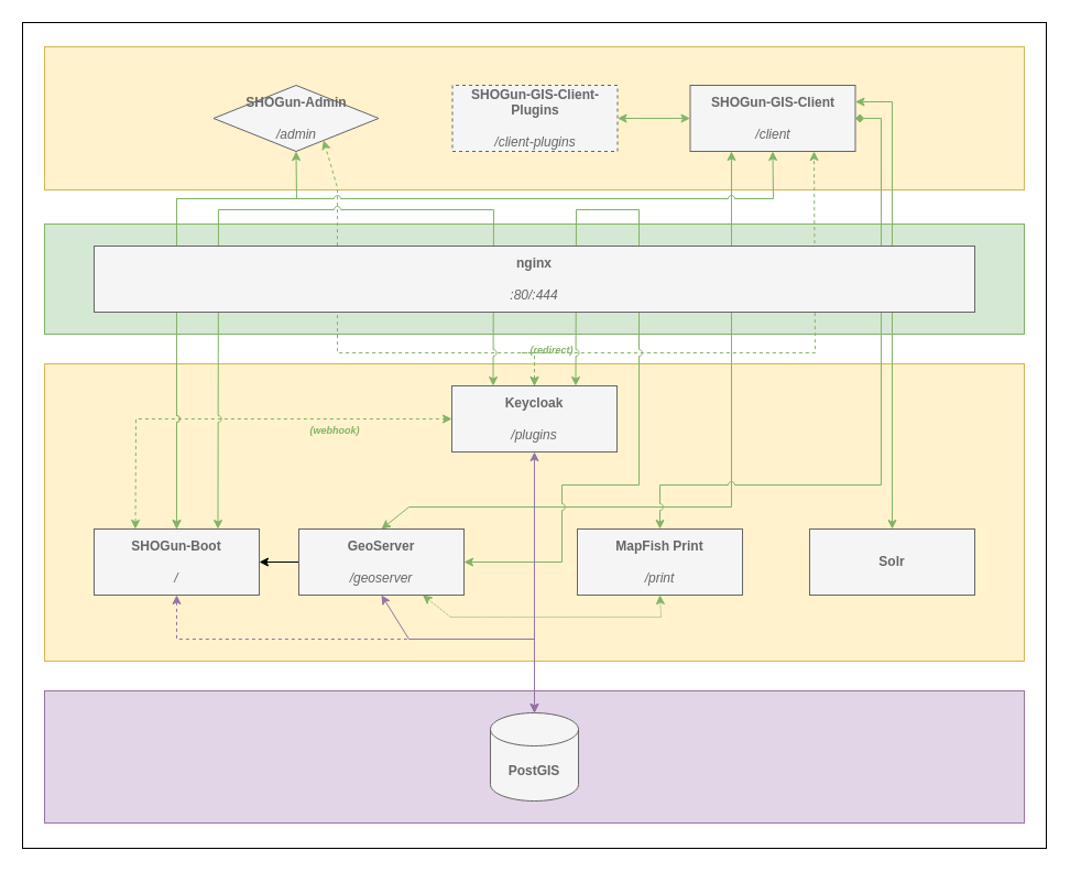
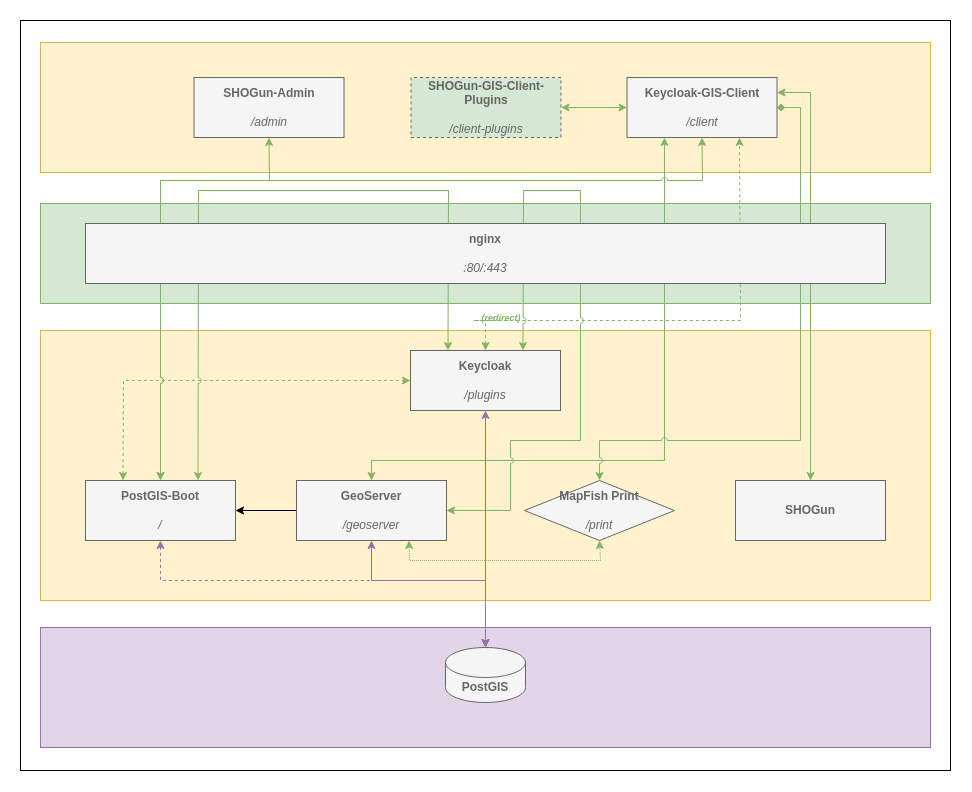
- <mxCell id="30" value="&lt;font color=&quot;#666666&quot;&gt;&lt;b&gt;SHOGun-Admin&lt;/b&gt;&lt;br&gt;&lt;br&gt;&lt;i&gt;/admin&lt;/i&gt;&lt;/font&gt;" style="rhombus;whiteSpace=wrap;html=1;fillColor=#f5f5f5;fontColor=#333333;strokeColor=#666666;flipH=1;" parent="29" vertex="1"><mxGeometry width="150" height="60" as="geometry" /></mxCell>
+ <mxCell id="30" value="&lt;font color=&quot;#666666&quot;&gt;&lt;b&gt;SHOGun-Admin&lt;/b&gt;&lt;br&gt;&lt;br&gt;&lt;i&gt;/admin&lt;/i&gt;&lt;/font&gt;" style="rounded=0;whiteSpace=wrap;html=1;fillColor=#f5f5f5;fontColor=#333333;strokeColor=#666666;flipH=1;" parent="29" vertex="1"><mxGeometry width="150" height="60" as="geometry" /></mxCell>
- <mxCell id="32" value="&lt;font color=&quot;#666666&quot;&gt;&lt;b&gt;SHOGun-GIS-Client-Plugins&lt;br&gt;&lt;/b&gt;&lt;br&gt;&lt;i&gt;/client-plugins&lt;/i&gt;&lt;/font&gt;" style="rounded=0;whiteSpace=wrap;html=1;fillColor=#f5f5f5;fontColor=#333333;strokeColor=#666666;flipH=1;dashed=1;" parent="29" vertex="1"><mxGeometry x="217" width="150" height="60" as="geometry" /></mxCell>
+ <mxCell id="32" value="&lt;font color=&quot;#666666&quot;&gt;&lt;b&gt;SHOGun-GIS-Client-Plugins&lt;br&gt;&lt;/b&gt;&lt;br&gt;&lt;i&gt;/client-plugins&lt;/i&gt;&lt;/font&gt;" style="rounded=0;whiteSpace=wrap;html=1;fillColor=#d5e8d4;fontColor=#333333;strokeColor=#666666;flipH=1;dashed=1;" parent="29" vertex="1"><mxGeometry x="217" width="150" height="60" as="geometry" /></mxCell>
- <mxCell id="31" value="&lt;font color=&quot;#666666&quot;&gt;&lt;b&gt;SHOGun-GIS-Client&lt;br&gt;&lt;/b&gt;&lt;br&gt;&lt;i&gt;/client&lt;/i&gt;&lt;/font&gt;" style="rounded=0;whiteSpace=wrap;html=1;fillColor=#f5f5f5;fontColor=#333333;strokeColor=#666666;flipH=1;" parent="29" vertex="1"><mxGeometry x="433" width="150" height="60" as="geometry" /></mxCell>
+ <mxCell id="31" value="&lt;font color=&quot;#666666&quot;&gt;&lt;b&gt;Keycloak-GIS-Client&lt;br&gt;&lt;/b&gt;&lt;br&gt;&lt;i&gt;/client&lt;/i&gt;&lt;/font&gt;" style="rounded=0;whiteSpace=wrap;html=1;fillColor=#f5f5f5;fontColor=#333333;strokeColor=#666666;flipH=1;" parent="29" vertex="1"><mxGeometry x="433" width="150" height="60" as="geometry" /></mxCell>
- <mxCell id="35" value="&lt;font color=&quot;#666666&quot;&gt;&lt;b&gt;nginx&lt;/b&gt;&lt;br&gt;&lt;br&gt;&lt;i&gt;:80/:444&lt;/i&gt;&lt;/font&gt;" style="rounded=0;whiteSpace=wrap;html=1;fillColor=#f5f5f5;fontColor=#333333;strokeColor=#666666;" parent="1" vertex="1"><mxGeometry x="85" y="223" width="800" height="60" as="geometry" /></mxCell>
+ <mxCell id="35" value="&lt;font color=&quot;#666666&quot;&gt;&lt;b&gt;nginx&lt;/b&gt;&lt;br&gt;&lt;br&gt;&lt;i&gt;:80/:443&lt;/i&gt;&lt;/font&gt;" style="rounded=0;whiteSpace=wrap;html=1;fillColor=#f5f5f5;fontColor=#333333;strokeColor=#666666;" parent="1" vertex="1"><mxGeometry x="85" y="223" width="800" height="60" as="geometry" /></mxCell>
- <mxCell id="13" value="" style="endArrow=classic;startArrow=classic;html=1;rounded=0;dashed=1;fontColor=#666666;entryX=0.75;entryY=1;entryDx=0;entryDy=0;exitX=0.5;exitY=0;exitDx=0;exitDy=0;fillColor=#d5e8d4;strokeColor=#82b366;" parent="1" source="17" target="30" edge="1"><mxGeometry width="50" height="50" relative="1" as="geometry"><mxPoint x="40" y="320" as="sourcePoint" /><mxPoint x="90" y="270" as="targetPoint" /><Array as="points"><mxPoint x="485" y="320" /><mxPoint x="306" y="320" /><mxPoint x="306" y="170" /></Array></mxGeometry></mxCell>
- <mxCell id="18" value="&lt;i&gt;&lt;font color=&quot;#82b366&quot; style=&quot;font-size: 9px ; line-height: 1.2&quot;&gt;&lt;b&gt;(webhook)&lt;/b&gt;&lt;/font&gt;&lt;/i&gt;" style="text;html=1;strokeColor=none;fillColor=none;align=center;verticalAlign=middle;whiteSpace=wrap;rounded=0;" parent="1" vertex="1"><mxGeometry x="252" y="380" width="104" height="20" as="geometry" /></mxCell>
- <mxCell id="19" value="&lt;font color=&quot;#666666&quot;&gt;&lt;b&gt;SHOGun-Boot&lt;/b&gt;&lt;br&gt;&lt;br&gt;&lt;i&gt;/&lt;/i&gt;&lt;/font&gt;" style="rounded=0;whiteSpace=wrap;html=1;fillColor=#f5f5f5;fontColor=#333333;strokeColor=#666666;flipH=0;" parent="1" vertex="1"><mxGeometry x="85" y="480" width="150" height="60" as="geometry" /></mxCell>
+ <mxCell id="19" value="&lt;font color=&quot;#666666&quot;&gt;&lt;b&gt;PostGIS-Boot&lt;/b&gt;&lt;br&gt;&lt;br&gt;&lt;i&gt;/&lt;/i&gt;&lt;/font&gt;" style="rounded=0;whiteSpace=wrap;html=1;fillColor=#f5f5f5;fontColor=#333333;strokeColor=#666666;flipH=0;" parent="1" vertex="1"><mxGeometry x="85" y="480" width="150" height="60" as="geometry" /></mxCell>
- <mxCell id="21" value="&lt;font color=&quot;#666666&quot;&gt;&lt;b&gt;GeoServer&lt;br&gt;&lt;/b&gt;&lt;br&gt;&lt;i&gt;/geoserver&lt;/i&gt;&lt;/font&gt;" style="rounded=0;whiteSpace=wrap;html=1;fillColor=#f5f5f5;fontColor=#333333;strokeColor=#666666;flipH=0;" parent="1" vertex="1"><mxGeometry x="271" y="480" width="150" height="60" as="geometry" /></mxCell>
+ <mxCell id="21" value="&lt;font color=&quot;#666666&quot;&gt;&lt;b&gt;GeoServer&lt;br&gt;&lt;/b&gt;&lt;br&gt;&lt;i&gt;/geoserver&lt;/i&gt;&lt;/font&gt;" style="rounded=0;whiteSpace=wrap;html=1;fillColor=#f5f5f5;fontColor=#333333;strokeColor=#666666;flipH=0;" parent="1" vertex="1"><mxGeometry x="296" y="480" width="150" height="60" as="geometry" /></mxCell>
- <mxCell id="22" value="&lt;font color=&quot;#666666&quot;&gt;&lt;b&gt;MapFish Print&lt;/b&gt;&lt;br&gt;&lt;br&gt;&lt;i&gt;/print&lt;/i&gt;&lt;/font&gt;" style="rounded=0;whiteSpace=wrap;html=1;fillColor=#f5f5f5;fontColor=#333333;strokeColor=#666666;flipH=0;" parent="1" vertex="1"><mxGeometry x="524" y="480" width="150" height="60" as="geometry" /></mxCell>
+ <mxCell id="22" value="&lt;font color=&quot;#666666&quot;&gt;&lt;b&gt;MapFish Print&lt;/b&gt;&lt;br&gt;&lt;br&gt;&lt;i&gt;/print&lt;/i&gt;&lt;/font&gt;" style="rhombus;whiteSpace=wrap;html=1;fillColor=#f5f5f5;fontColor=#333333;strokeColor=#666666;flipH=0;" parent="1" vertex="1"><mxGeometry x="524" y="480" width="150" height="60" as="geometry" /></mxCell>
- <mxCell id="27" value="&lt;font color=&quot;#666666&quot;&gt;&lt;b&gt;Solr&lt;/b&gt;&lt;br&gt;&lt;/font&gt;" style="rounded=0;whiteSpace=wrap;html=1;fillColor=#f5f5f5;fontColor=#333333;strokeColor=#666666;flipH=0;" parent="1" vertex="1"><mxGeometry x="735" y="480" width="150" height="60" as="geometry" /></mxCell>
+ <mxCell id="27" value="&lt;font color=&quot;#666666&quot;&gt;&lt;b&gt;SHOGun&lt;/b&gt;&lt;br&gt;&lt;/font&gt;" style="rounded=0;whiteSpace=wrap;html=1;fillColor=#f5f5f5;fontColor=#333333;strokeColor=#666666;flipH=0;" parent="1" vertex="1"><mxGeometry x="735" y="480" width="150" height="60" as="geometry" /></mxCell>
- <mxCell id="4" value="&lt;font color=&quot;#666666&quot;&gt;&lt;b&gt;PostGIS&lt;/b&gt;&lt;/font&gt;" style="shape=cylinder3;whiteSpace=wrap;html=1;boundedLbl=1;backgroundOutline=1;size=15;fillColor=#f5f5f5;strokeColor=#666666;fontColor=#333333;" parent="1" vertex="1"><mxGeometry x="445" y="647" width="80" height="80" as="geometry" /></mxCell>
+ <mxCell id="4" value="&lt;font color=&quot;#666666&quot;&gt;&lt;b&gt;PostGIS&lt;/b&gt;&lt;/font&gt;" style="shape=cylinder3;whiteSpace=wrap;html=1;boundedLbl=1;backgroundOutline=1;size=15;fillColor=#f5f5f5;strokeColor=#666666;fontColor=#333333;" parent="1" vertex="1"><mxGeometry x="445" y="647" width="80" height="55" as="geometry" /></mxCell>
